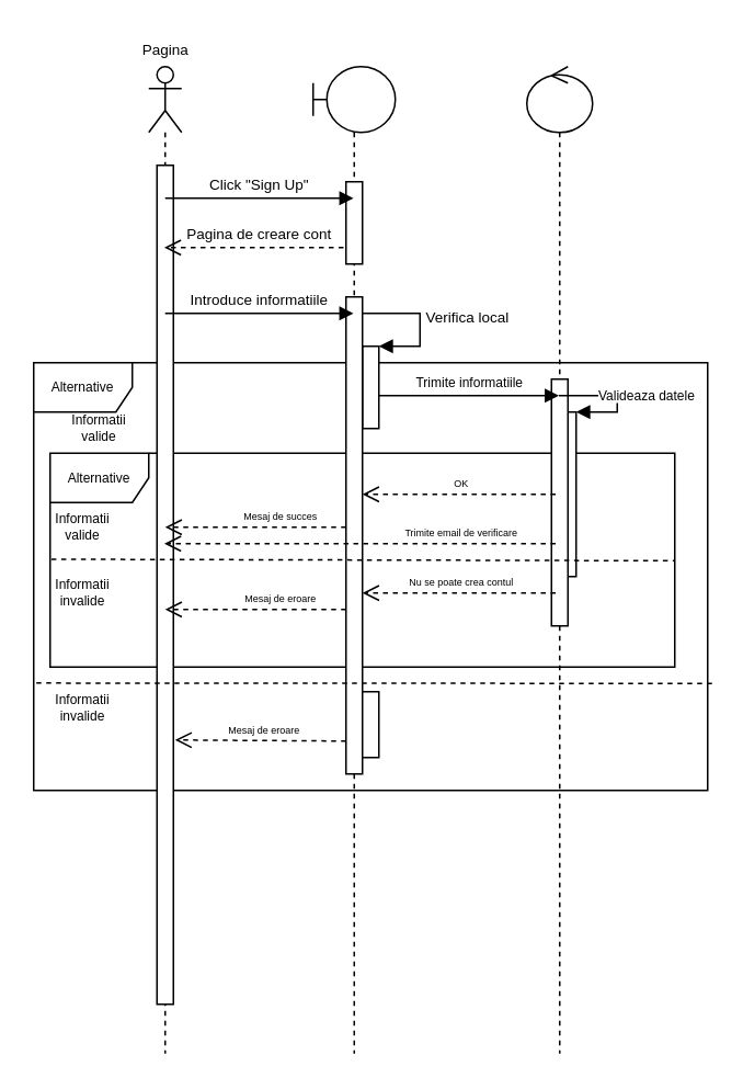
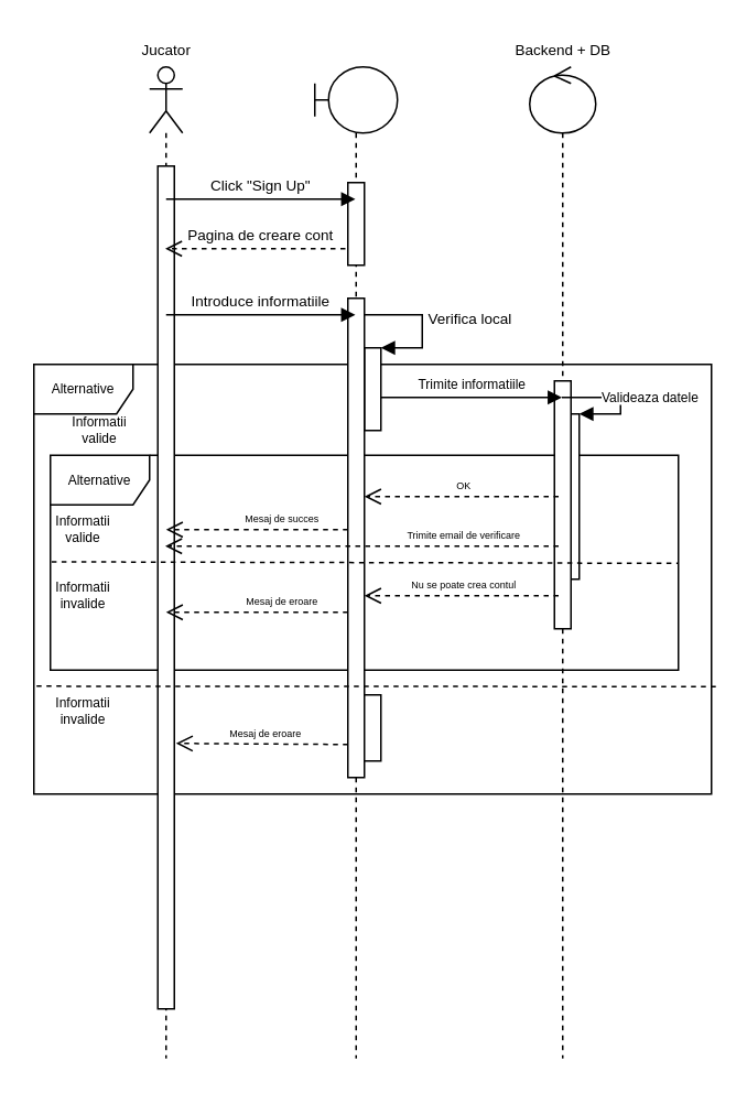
- <mxCell id="15" value="Pagina" style="text;html=1;strokeColor=none;fillColor=none;align=center;verticalAlign=middle;whiteSpace=wrap;rounded=0;fontSize=9;" parent="1" vertex="1"><mxGeometry x="57.5" y="20" width="85" height="20" as="geometry" /></mxCell>
+ <mxCell id="15" value="Jucator" style="text;html=1;strokeColor=none;fillColor=none;align=center;verticalAlign=middle;whiteSpace=wrap;rounded=0;fontSize=9;" parent="1" vertex="1"><mxGeometry x="57.5" y="20" width="85" height="20" as="geometry" /></mxCell>
+ <mxCell id="14" value="Backend + DB" style="text;html=1;strokeColor=none;fillColor=none;align=center;verticalAlign=middle;whiteSpace=wrap;rounded=0;fontSize=9;" parent="1" vertex="1"><mxGeometry x="297.5" y="20" width="85" height="20" as="geometry" /></mxCell>
